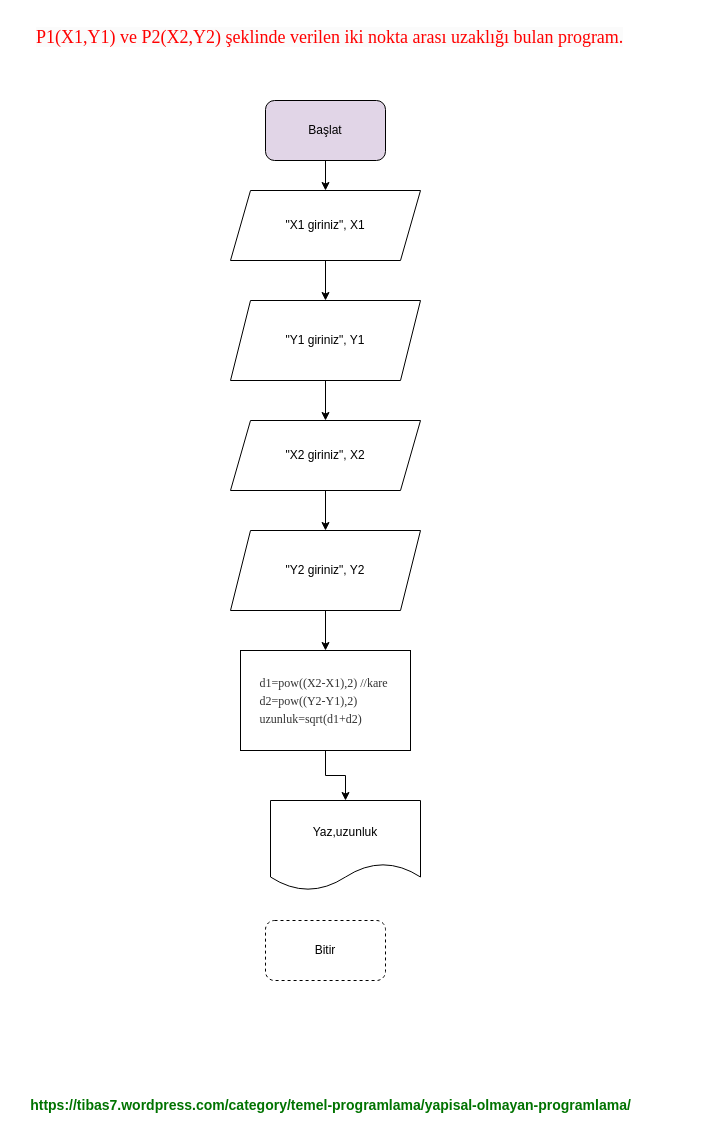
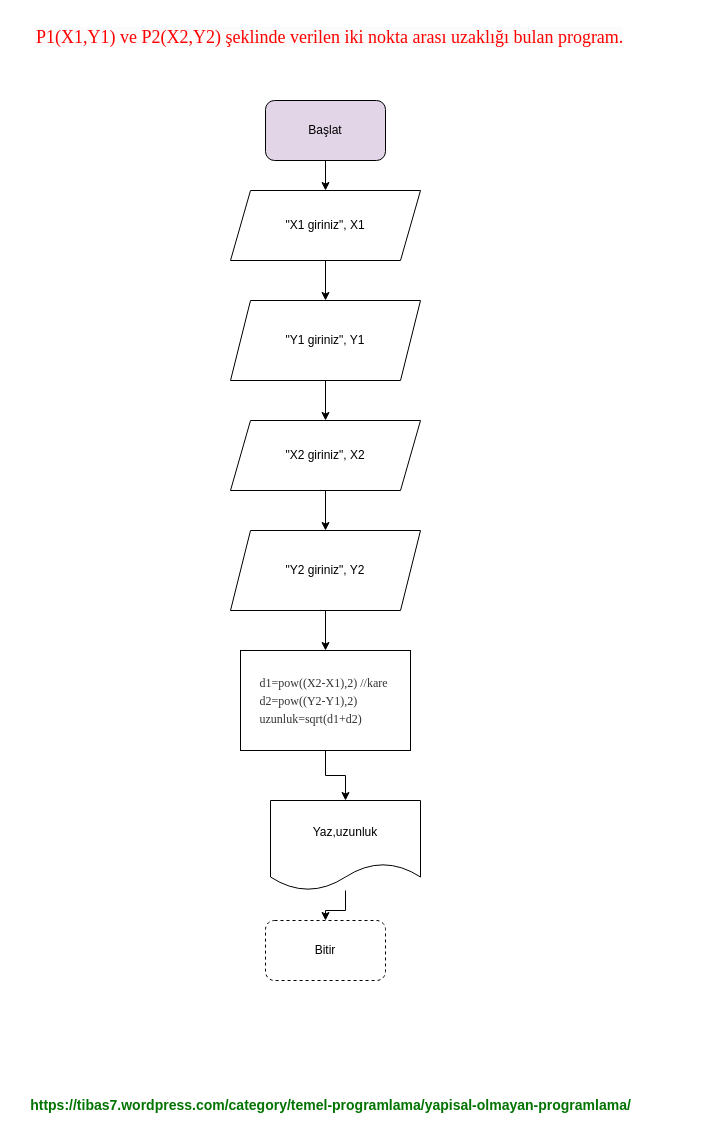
+ <mxCell id="7" style="edgeStyle=orthogonalEdgeStyle;rounded=0;orthogonalLoop=1;jettySize=auto;html=1;entryX=0.5;entryY=0;entryDx=0;entryDy=0;" parent="1" source="8" target="4" edge="1"><mxGeometry relative="1" as="geometry" /></mxCell>
